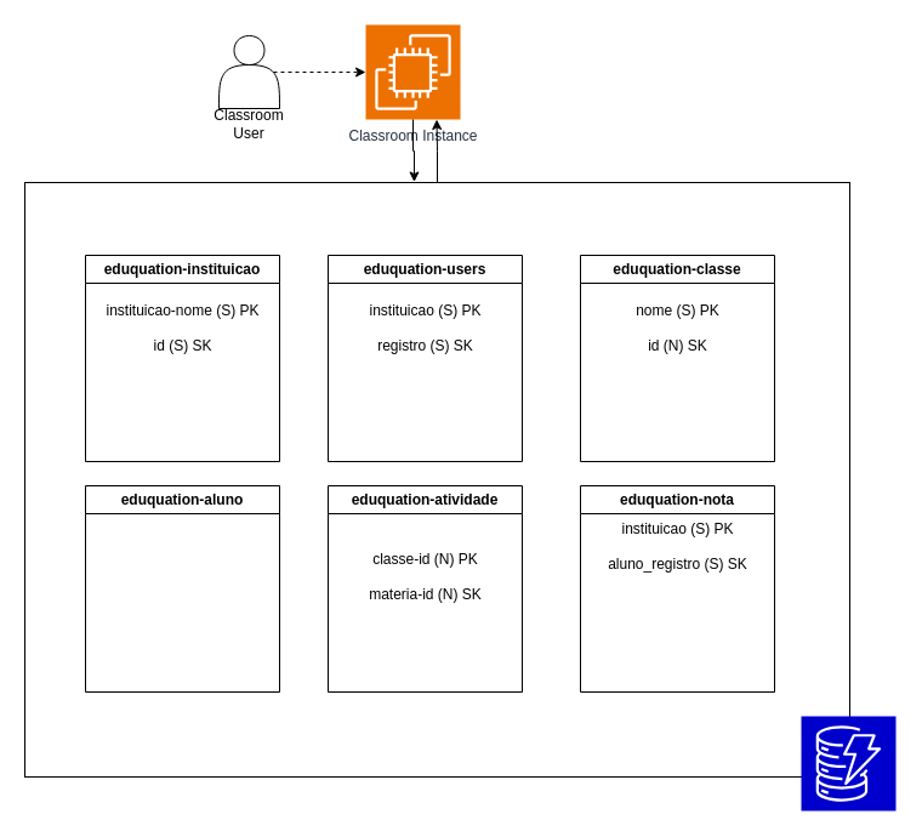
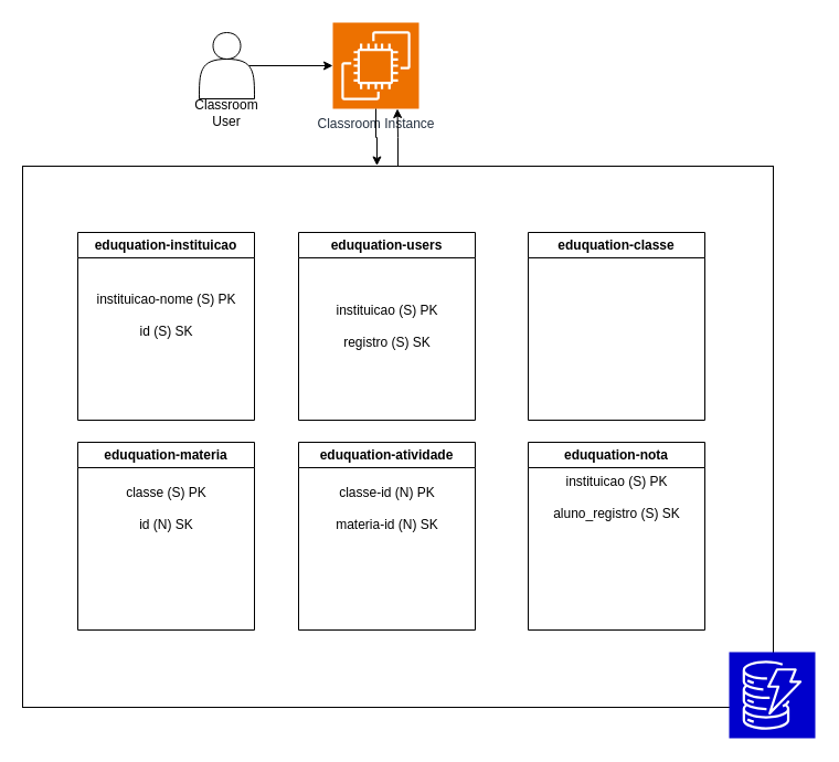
- <mxCell id="20" style="edgeStyle=orthogonalEdgeStyle;rounded=0;orthogonalLoop=1;jettySize=auto;html=1;exitX=0.9;exitY=0.5;exitDx=0;exitDy=0;exitPerimeter=0;entryX=0;entryY=0.5;entryDx=0;entryDy=0;entryPerimeter=0;dashed=1;" edge="1" parent="1" source="19" target="16"><mxGeometry relative="1" as="geometry" /></mxCell>
+ <mxCell id="20" style="edgeStyle=orthogonalEdgeStyle;rounded=0;orthogonalLoop=1;jettySize=auto;html=1;exitX=0.9;exitY=0.5;exitDx=0;exitDy=0;exitPerimeter=0;entryX=0;entryY=0.5;entryDx=0;entryDy=0;entryPerimeter=0;" edge="1" parent="1" source="19" target="16"><mxGeometry relative="1" as="geometry" /></mxCell>
- <mxCell id="9" value="instituicao-nome (S) PK&lt;br&gt;&lt;br&gt;id (S)&amp;nbsp;SK" style="text;html=1;align=center;verticalAlign=middle;resizable=0;points=[];autosize=1;strokeColor=none;fillColor=none;" vertex="1" parent="8"><mxGeometry x="5" y="30" width="150" height="60" as="geometry" /></mxCell>
+ <mxCell id="9" value="instituicao-nome (S) PK&lt;br&gt;&lt;br&gt;id (S)&amp;nbsp;SK" style="text;html=1;align=center;verticalAlign=middle;resizable=0;points=[];autosize=1;strokeColor=none;fillColor=none;" vertex="1" parent="8"><mxGeometry x="5" y="45" width="150" height="60" as="geometry" /></mxCell>
- <mxCell id="3" value="instituicao (S)&amp;nbsp;PK&lt;br&gt;&lt;br&gt;registro (S)&amp;nbsp;SK" style="text;html=1;align=center;verticalAlign=middle;resizable=0;points=[];autosize=1;strokeColor=none;fillColor=none;" vertex="1" parent="2"><mxGeometry x="20" y="30" width="120" height="60" as="geometry" /></mxCell>
+ <mxCell id="3" value="instituicao (S)&amp;nbsp;PK&lt;br&gt;&lt;br&gt;registro (S)&amp;nbsp;SK" style="text;html=1;align=center;verticalAlign=middle;resizable=0;points=[];autosize=1;strokeColor=none;fillColor=none;" vertex="1" parent="2"><mxGeometry x="20" y="55" width="120" height="60" as="geometry" /></mxCell>
- <mxCell id="5" value="nome (S)&amp;nbsp;PK&lt;br&gt;&lt;br&gt;id (N)&amp;nbsp;SK" style="text;html=1;align=center;verticalAlign=middle;resizable=0;points=[];autosize=1;strokeColor=none;fillColor=none;" vertex="1" parent="4"><mxGeometry x="35" y="30" width="90" height="60" as="geometry" /></mxCell>
- <mxCell id="6" value="eduquation-aluno" style="swimlane;whiteSpace=wrap;html=1;" vertex="1" parent="1"><mxGeometry x="70" y="400" width="160" height="170" as="geometry" /></mxCell>
+ <mxCell id="6" value="eduquation-materia" style="swimlane;whiteSpace=wrap;html=1;" vertex="1" parent="1"><mxGeometry x="70" y="400" width="160" height="170" as="geometry" /></mxCell>
+ <mxCell id="7" value="classe (S)&amp;nbsp;PK&lt;br&gt;&lt;br&gt;id (N)&amp;nbsp;SK" style="text;html=1;align=center;verticalAlign=middle;resizable=0;points=[];autosize=1;strokeColor=none;fillColor=none;" vertex="1" parent="6"><mxGeometry x="30" y="30" width="100" height="60" as="geometry" /></mxCell>
- <mxCell id="11" value="classe-id (N) PK&lt;br&gt;&lt;br&gt;materia-id (N) SK" style="text;html=1;align=center;verticalAlign=middle;resizable=0;points=[];autosize=1;strokeColor=none;fillColor=none;" vertex="1" parent="10"><mxGeometry x="20" y="45" width="120" height="60" as="geometry" /></mxCell>
+ <mxCell id="11" value="classe-id (N) PK&lt;br&gt;&lt;br&gt;materia-id (N) SK" style="text;html=1;align=center;verticalAlign=middle;resizable=0;points=[];autosize=1;strokeColor=none;fillColor=none;" vertex="1" parent="10"><mxGeometry x="20" y="30" width="120" height="60" as="geometry" /></mxCell>
